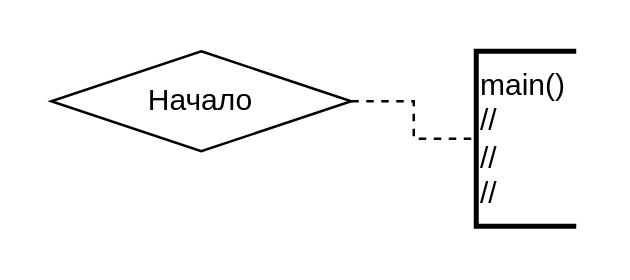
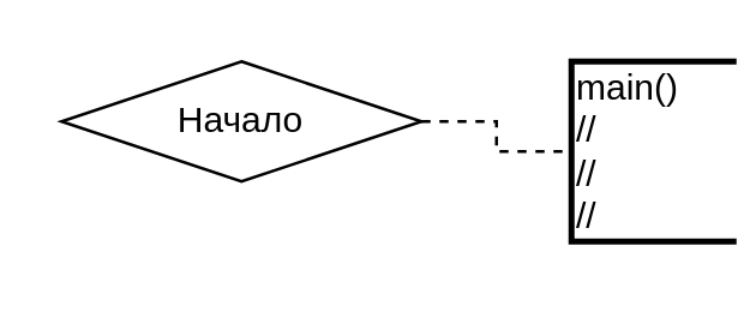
- <mxCell id="4" value="main()&lt;br&gt;//&lt;br&gt;//&lt;br&gt;//" style="strokeWidth=2;html=1;shape=mxgraph.flowchart.annotation_1;align=left;pointerEvents=1;" vertex="1" parent="1"><mxGeometry x="190" y="20" width="40" height="70" as="geometry" /></mxCell>
+ <mxCell id="4" value="main()&lt;br&gt;//&lt;br&gt;//&lt;br&gt;//" style="strokeWidth=2;html=1;shape=mxgraph.flowchart.annotation_1;align=left;pointerEvents=1;" vertex="1" parent="1"><mxGeometry x="190" y="20" width="55" height="60" as="geometry" /></mxCell>
